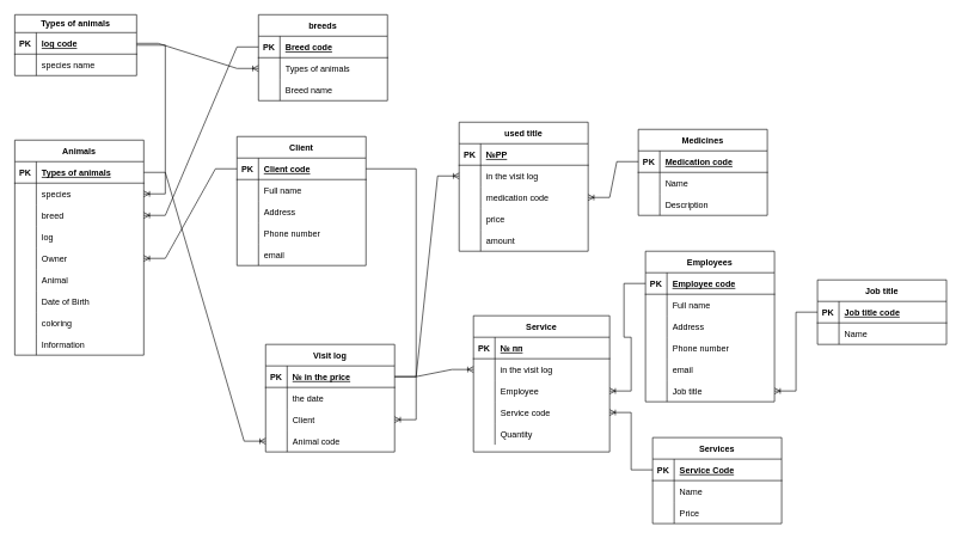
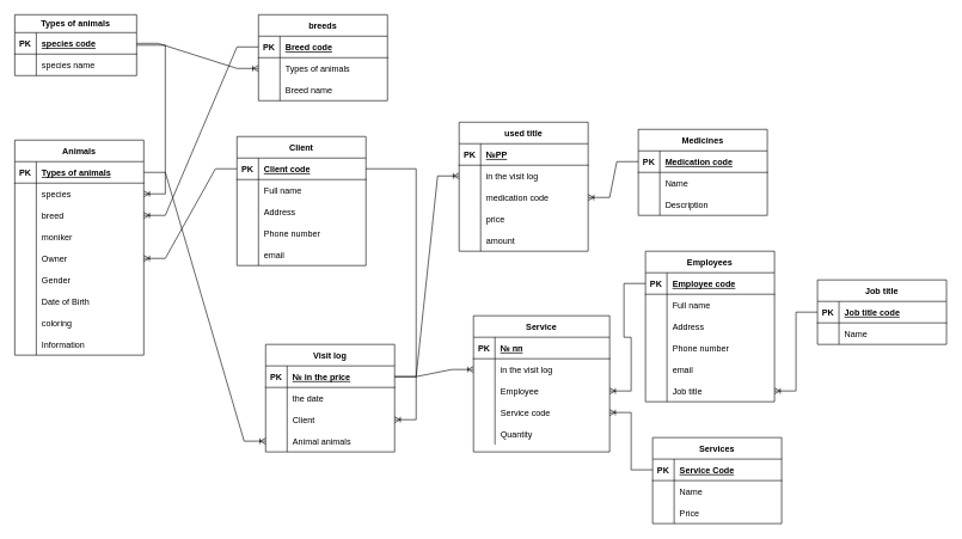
- <mxCell id="5" value="log code" style="shape=partialRectangle;connectable=0;fillColor=none;top=0;left=0;bottom=0;right=0;align=left;spacingLeft=6;fontStyle=5;overflow=hidden;" parent="3" vertex="1"><mxGeometry x="30" width="140" height="30" as="geometry"><mxRectangle width="140" height="30" as="alternateBounds" /></mxGeometry></mxCell>
+ <mxCell id="5" value="species code" style="shape=partialRectangle;connectable=0;fillColor=none;top=0;left=0;bottom=0;right=0;align=left;spacingLeft=6;fontStyle=5;overflow=hidden;" parent="3" vertex="1"><mxGeometry x="30" width="140" height="30" as="geometry"><mxRectangle width="140" height="30" as="alternateBounds" /></mxGeometry></mxCell>
- <mxCell id="31" value="log" style="shape=partialRectangle;connectable=0;fillColor=none;top=0;left=0;bottom=0;right=0;align=left;spacingLeft=6;overflow=hidden;" parent="29" vertex="1"><mxGeometry x="30" width="150" height="30" as="geometry"><mxRectangle width="150" height="30" as="alternateBounds" /></mxGeometry></mxCell>
+ <mxCell id="31" value="moniker" style="shape=partialRectangle;connectable=0;fillColor=none;top=0;left=0;bottom=0;right=0;align=left;spacingLeft=6;overflow=hidden;" parent="29" vertex="1"><mxGeometry x="30" width="150" height="30" as="geometry"><mxRectangle width="150" height="30" as="alternateBounds" /></mxGeometry></mxCell>
- <mxCell id="37" value="Animal" style="shape=partialRectangle;connectable=0;fillColor=none;top=0;left=0;bottom=0;right=0;align=left;spacingLeft=6;overflow=hidden;" parent="35" vertex="1"><mxGeometry x="30" width="150" height="30" as="geometry"><mxRectangle width="150" height="30" as="alternateBounds" /></mxGeometry></mxCell>
+ <mxCell id="37" value="Gender" style="shape=partialRectangle;connectable=0;fillColor=none;top=0;left=0;bottom=0;right=0;align=left;spacingLeft=6;overflow=hidden;" parent="35" vertex="1"><mxGeometry x="30" width="150" height="30" as="geometry"><mxRectangle width="150" height="30" as="alternateBounds" /></mxGeometry></mxCell>
- <mxCell id="75" value="Animal code" style="shape=partialRectangle;connectable=0;fillColor=none;top=0;left=0;bottom=0;right=0;align=left;spacingLeft=6;overflow=hidden;" parent="73" vertex="1"><mxGeometry x="30" width="150" height="30" as="geometry"><mxRectangle width="150" height="30" as="alternateBounds" /></mxGeometry></mxCell>
+ <mxCell id="75" value="Animal animals" style="shape=partialRectangle;connectable=0;fillColor=none;top=0;left=0;bottom=0;right=0;align=left;spacingLeft=6;overflow=hidden;" parent="73" vertex="1"><mxGeometry x="30" width="150" height="30" as="geometry"><mxRectangle width="150" height="30" as="alternateBounds" /></mxGeometry></mxCell>
